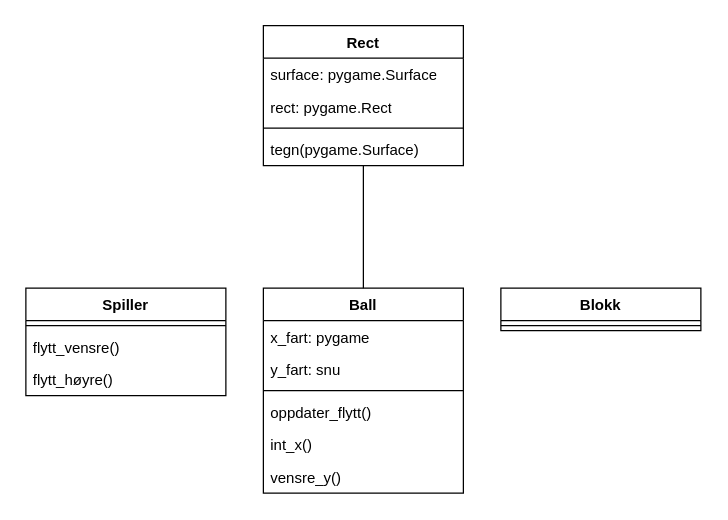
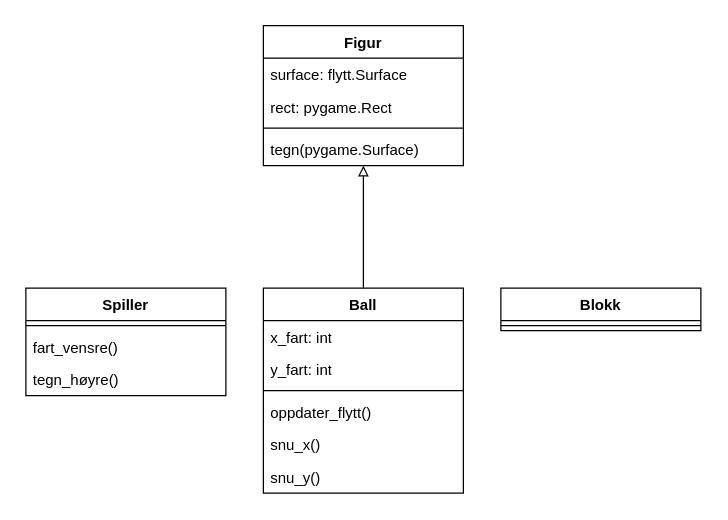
- <mxCell id="2" value="Rect" style="swimlane;fontStyle=1;align=center;verticalAlign=top;childLayout=stackLayout;horizontal=1;startSize=26;horizontalStack=0;resizeParent=1;resizeParentMax=0;resizeLast=0;collapsible=1;marginBottom=0;whiteSpace=wrap;html=1;" parent="1" vertex="1"><mxGeometry x="210" y="20" width="160" height="112" as="geometry" /></mxCell>
+ <mxCell id="2" value="Figur" style="swimlane;fontStyle=1;align=center;verticalAlign=top;childLayout=stackLayout;horizontal=1;startSize=26;horizontalStack=0;resizeParent=1;resizeParentMax=0;resizeLast=0;collapsible=1;marginBottom=0;whiteSpace=wrap;html=1;" parent="1" vertex="1"><mxGeometry x="210" y="20" width="160" height="112" as="geometry" /></mxCell>
- <mxCell id="3" value="surface: pygame.Surface" style="text;strokeColor=none;fillColor=none;align=left;verticalAlign=top;spacingLeft=4;spacingRight=4;overflow=hidden;rotatable=0;points=[[0,0.5],[1,0.5]];portConstraint=eastwest;whiteSpace=wrap;html=1;" parent="2" vertex="1"><mxGeometry y="26" width="160" height="26" as="geometry" /></mxCell>
+ <mxCell id="3" value="surface: flytt.Surface" style="text;strokeColor=none;fillColor=none;align=left;verticalAlign=top;spacingLeft=4;spacingRight=4;overflow=hidden;rotatable=0;points=[[0,0.5],[1,0.5]];portConstraint=eastwest;whiteSpace=wrap;html=1;" parent="2" vertex="1"><mxGeometry y="26" width="160" height="26" as="geometry" /></mxCell>
- <mxCell id="20" value="" style="endArrow=none;html=1;rounded=0;exitX=0.5;exitY=0;exitDx=0;exitDy=0;entryX=0.5;entryY=1;entryDx=0;entryDy=0;entryPerimeter=0;endFill=0;" parent="1" source="11" target="6" edge="1"><mxGeometry width="50" height="50" relative="1" as="geometry"><mxPoint x="80" y="490" as="sourcePoint" /><mxPoint x="130" y="440" as="targetPoint" /><Array as="points"><mxPoint x="290" y="170" /></Array></mxGeometry></mxCell>
+ <mxCell id="20" value="" style="endArrow=block;html=1;rounded=0;exitX=0.5;exitY=0;exitDx=0;exitDy=0;entryX=0.5;entryY=1;entryDx=0;entryDy=0;entryPerimeter=0;endFill=0;" parent="1" source="11" target="6" edge="1"><mxGeometry width="50" height="50" relative="1" as="geometry"><mxPoint x="80" y="490" as="sourcePoint" /><mxPoint x="130" y="440" as="targetPoint" /><Array as="points"><mxPoint x="290" y="170" /></Array></mxGeometry></mxCell>
- <mxCell id="12" value="x_fart: pygame" style="text;strokeColor=none;fillColor=none;align=left;verticalAlign=top;spacingLeft=4;spacingRight=4;overflow=hidden;rotatable=0;points=[[0,0.5],[1,0.5]];portConstraint=eastwest;whiteSpace=wrap;html=1;" parent="11" vertex="1"><mxGeometry y="26" width="160" height="26" as="geometry" /></mxCell>
+ <mxCell id="12" value="x_fart: int" style="text;strokeColor=none;fillColor=none;align=left;verticalAlign=top;spacingLeft=4;spacingRight=4;overflow=hidden;rotatable=0;points=[[0,0.5],[1,0.5]];portConstraint=eastwest;whiteSpace=wrap;html=1;" parent="11" vertex="1"><mxGeometry y="26" width="160" height="26" as="geometry" /></mxCell>
- <mxCell id="9" value="flytt_vensre()" style="text;strokeColor=none;fillColor=none;align=left;verticalAlign=top;spacingLeft=4;spacingRight=4;overflow=hidden;rotatable=0;points=[[0,0.5],[1,0.5]];portConstraint=eastwest;whiteSpace=wrap;html=1;" parent="7" vertex="1"><mxGeometry y="34" width="160" height="26" as="geometry" /></mxCell>
+ <mxCell id="9" value="fart_vensre()" style="text;strokeColor=none;fillColor=none;align=left;verticalAlign=top;spacingLeft=4;spacingRight=4;overflow=hidden;rotatable=0;points=[[0,0.5],[1,0.5]];portConstraint=eastwest;whiteSpace=wrap;html=1;" parent="7" vertex="1"><mxGeometry y="34" width="160" height="26" as="geometry" /></mxCell>
- <mxCell id="13" value="y_fart: snu" style="text;strokeColor=none;fillColor=none;align=left;verticalAlign=top;spacingLeft=4;spacingRight=4;overflow=hidden;rotatable=0;points=[[0,0.5],[1,0.5]];portConstraint=eastwest;whiteSpace=wrap;html=1;" parent="11" vertex="1"><mxGeometry y="52" width="160" height="26" as="geometry" /></mxCell>
+ <mxCell id="13" value="y_fart: int" style="text;strokeColor=none;fillColor=none;align=left;verticalAlign=top;spacingLeft=4;spacingRight=4;overflow=hidden;rotatable=0;points=[[0,0.5],[1,0.5]];portConstraint=eastwest;whiteSpace=wrap;html=1;" parent="11" vertex="1"><mxGeometry y="52" width="160" height="26" as="geometry" /></mxCell>
- <mxCell id="10" value="flytt_høyre()" style="text;strokeColor=none;fillColor=none;align=left;verticalAlign=top;spacingLeft=4;spacingRight=4;overflow=hidden;rotatable=0;points=[[0,0.5],[1,0.5]];portConstraint=eastwest;whiteSpace=wrap;html=1;" parent="7" vertex="1"><mxGeometry y="60" width="160" height="26" as="geometry" /></mxCell>
+ <mxCell id="10" value="tegn_høyre()" style="text;strokeColor=none;fillColor=none;align=left;verticalAlign=top;spacingLeft=4;spacingRight=4;overflow=hidden;rotatable=0;points=[[0,0.5],[1,0.5]];portConstraint=eastwest;whiteSpace=wrap;html=1;" parent="7" vertex="1"><mxGeometry y="60" width="160" height="26" as="geometry" /></mxCell>
- <mxCell id="16" value="int_x()" style="text;strokeColor=none;fillColor=none;align=left;verticalAlign=top;spacingLeft=4;spacingRight=4;overflow=hidden;rotatable=0;points=[[0,0.5],[1,0.5]];portConstraint=eastwest;whiteSpace=wrap;html=1;" parent="11" vertex="1"><mxGeometry y="112" width="160" height="26" as="geometry" /></mxCell>
+ <mxCell id="16" value="snu_x()" style="text;strokeColor=none;fillColor=none;align=left;verticalAlign=top;spacingLeft=4;spacingRight=4;overflow=hidden;rotatable=0;points=[[0,0.5],[1,0.5]];portConstraint=eastwest;whiteSpace=wrap;html=1;" parent="11" vertex="1"><mxGeometry y="112" width="160" height="26" as="geometry" /></mxCell>
- <mxCell id="17" value="vensre_y()" style="text;strokeColor=none;fillColor=none;align=left;verticalAlign=top;spacingLeft=4;spacingRight=4;overflow=hidden;rotatable=0;points=[[0,0.5],[1,0.5]];portConstraint=eastwest;whiteSpace=wrap;html=1;" parent="11" vertex="1"><mxGeometry y="138" width="160" height="26" as="geometry" /></mxCell>
+ <mxCell id="17" value="snu_y()" style="text;strokeColor=none;fillColor=none;align=left;verticalAlign=top;spacingLeft=4;spacingRight=4;overflow=hidden;rotatable=0;points=[[0,0.5],[1,0.5]];portConstraint=eastwest;whiteSpace=wrap;html=1;" parent="11" vertex="1"><mxGeometry y="138" width="160" height="26" as="geometry" /></mxCell>
